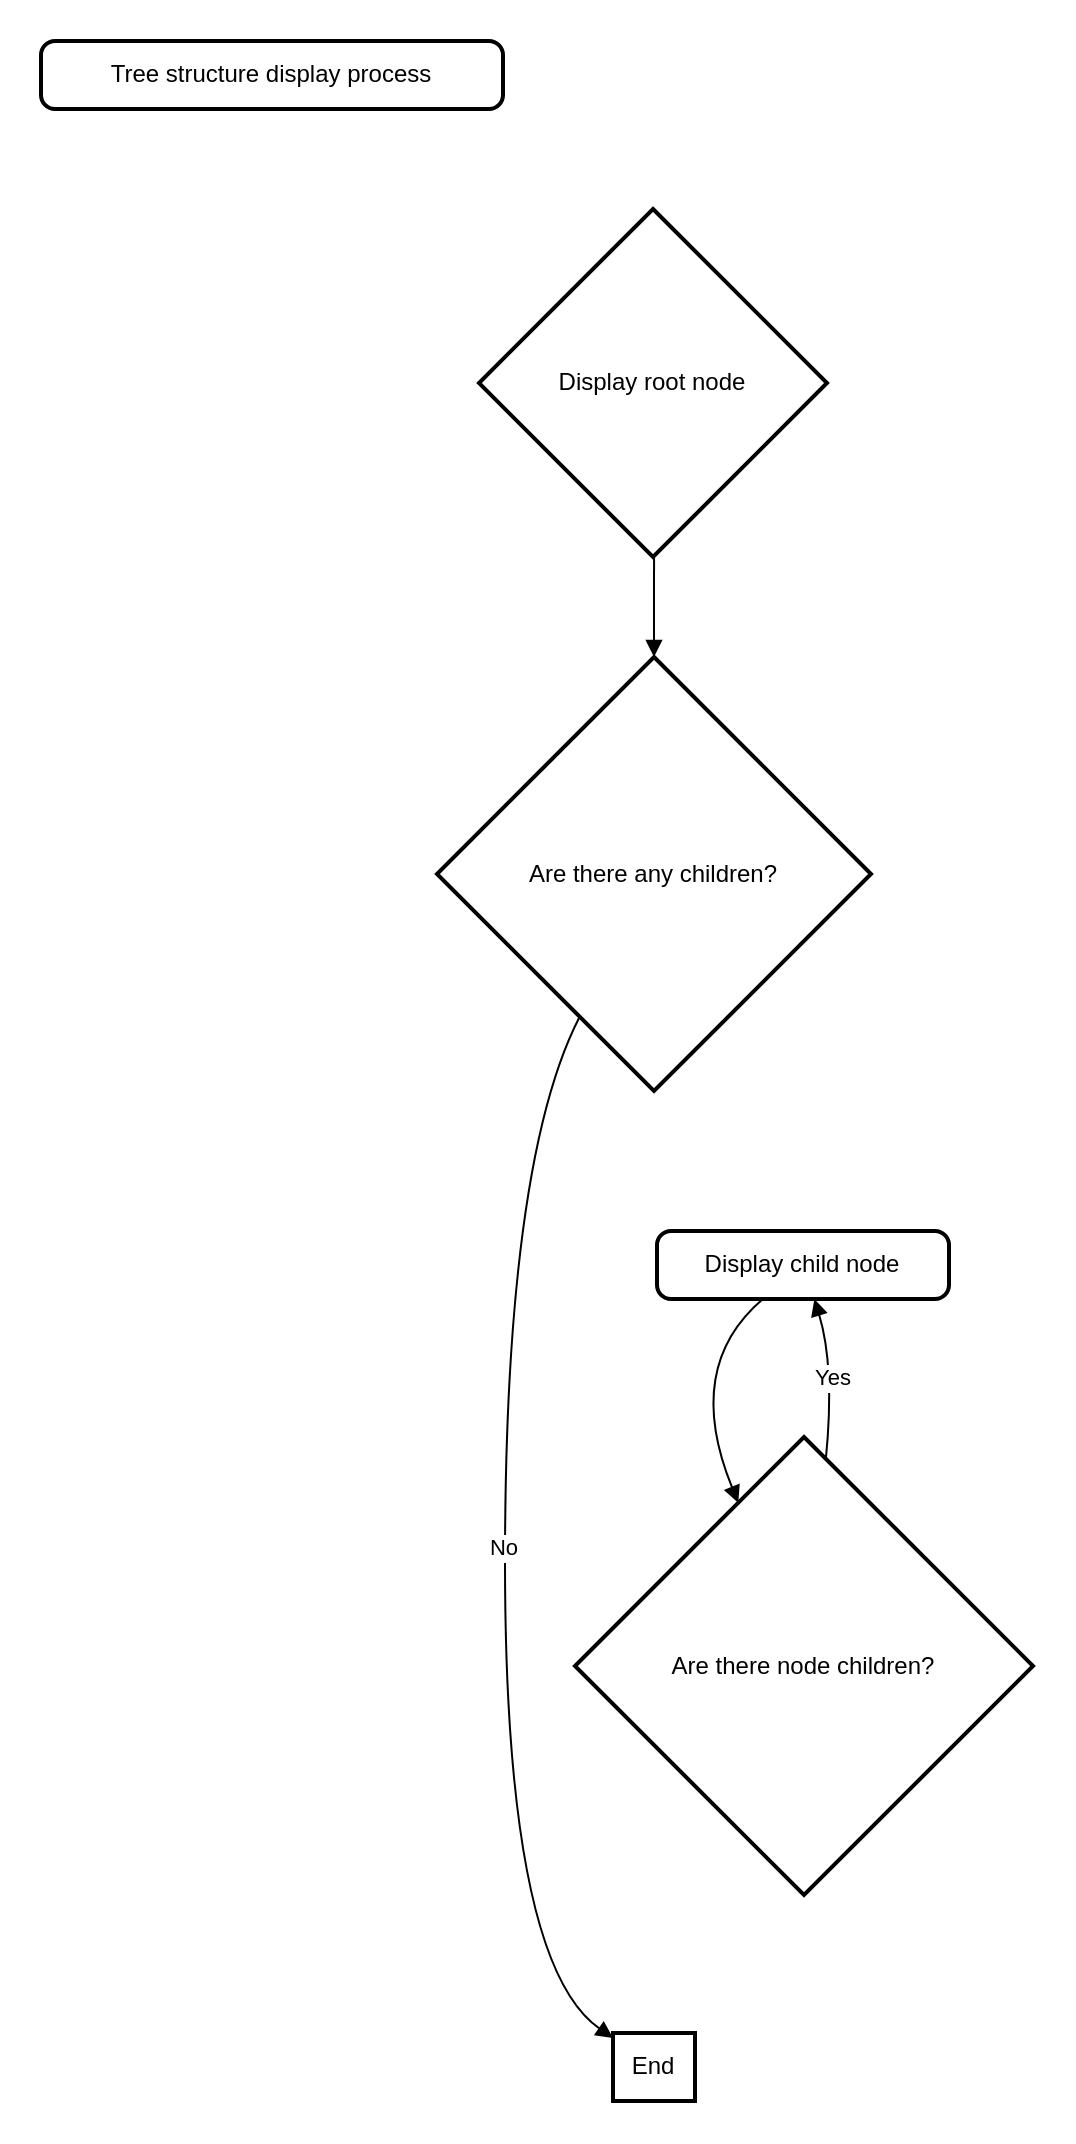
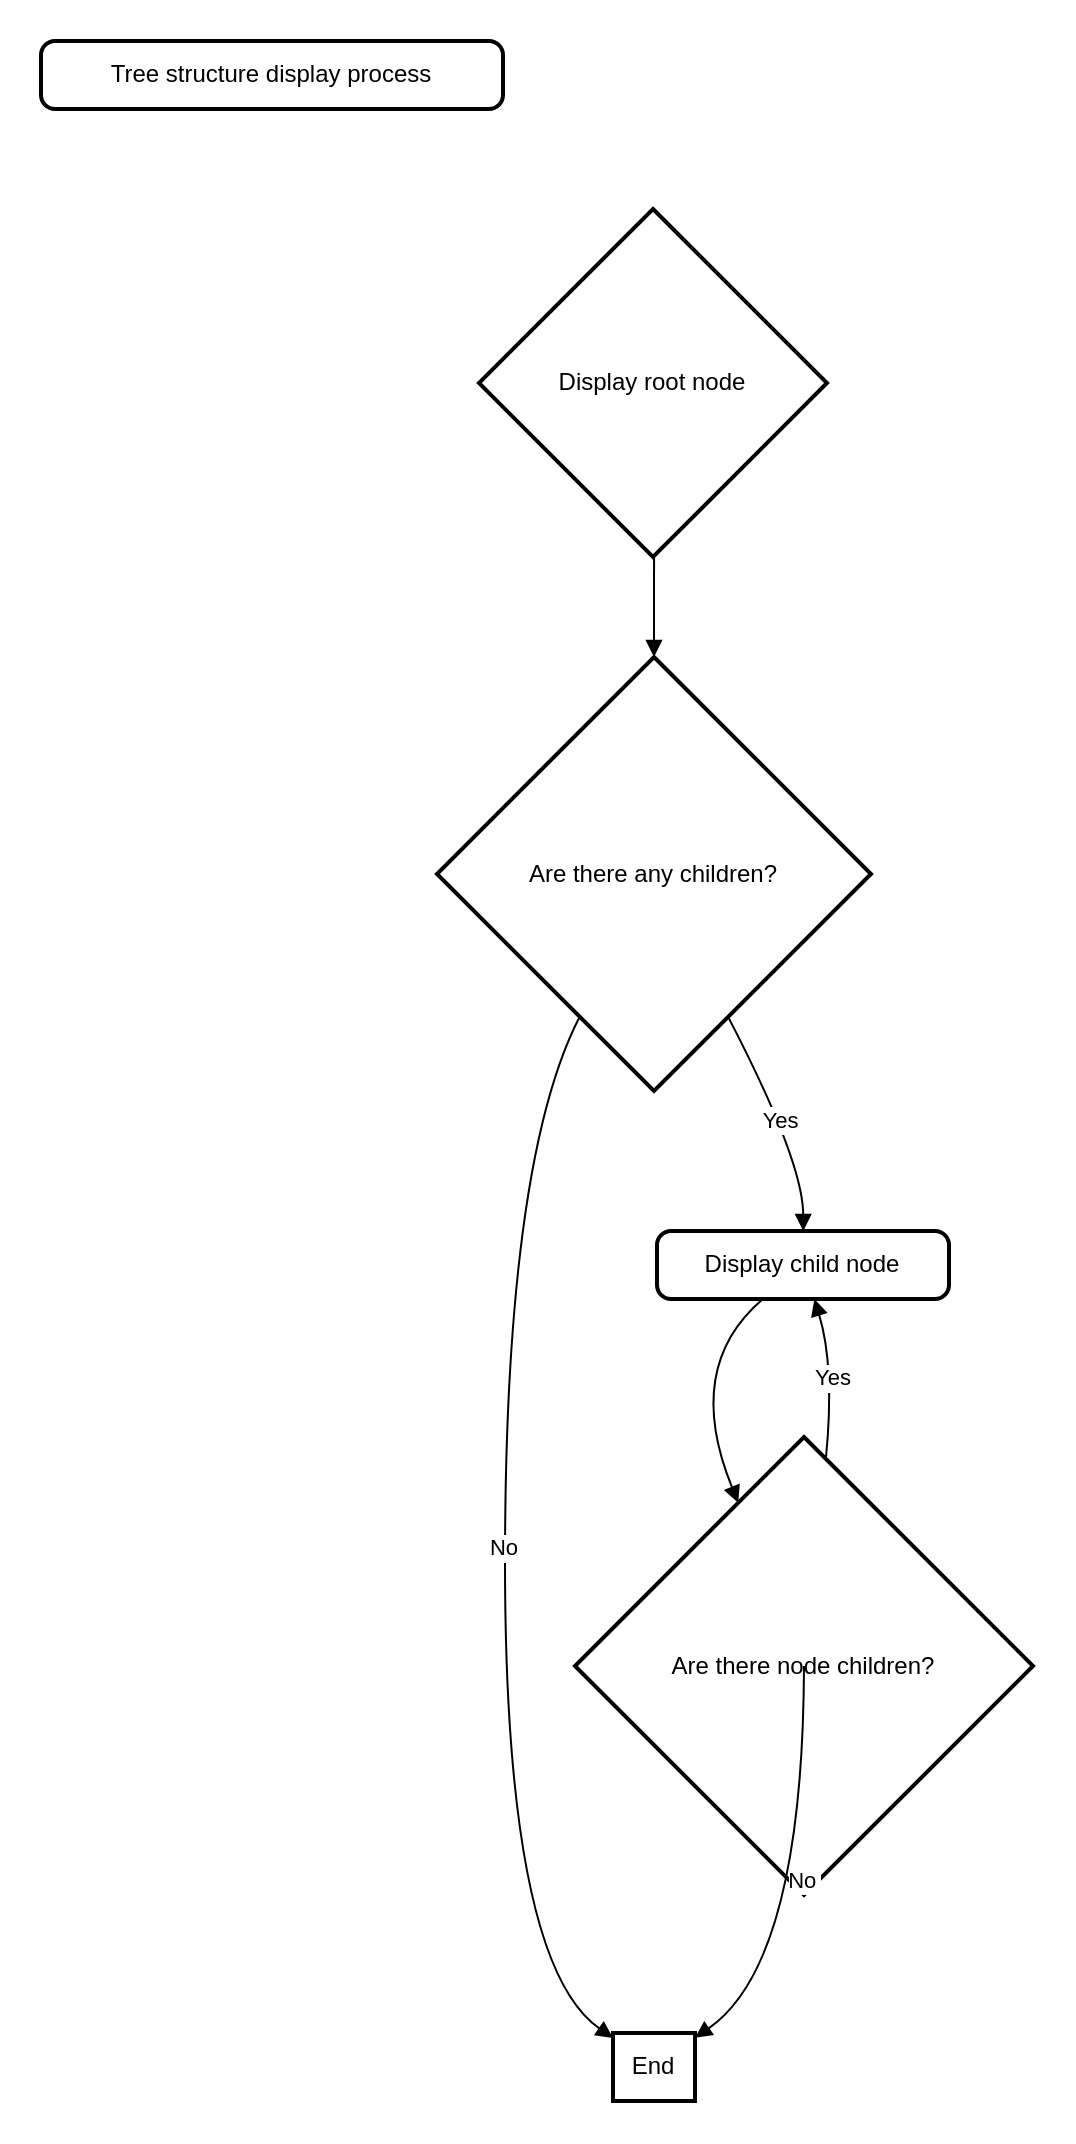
+ <mxCell id="9" value="Yes" style="curved=1;startArrow=none;endArrow=block;exitX=0.761;exitY=1.003;entryX=0.501;entryY=-0.012;" edge="1" parent="1" source="4" target="6"><mxGeometry relative="1" as="geometry"><Array as="points"><mxPoint x="401" y="580" /></Array></mxGeometry></mxCell>
+ <mxCell id="13" value="No" style="curved=1;startArrow=none;endArrow=block;exitX=0.499;exitY=0.998;entryX=1.003;entryY=0.068;" edge="1" parent="1" source="7" target="5"><mxGeometry relative="1" as="geometry"><Array as="points"><mxPoint x="401" y="981" /></Array></mxGeometry></mxCell>
